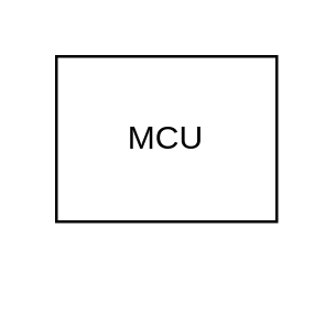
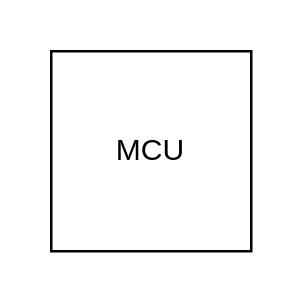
- <mxCell id="2" value="MCU" style="whiteSpace=wrap;html=1;aspect=fixed;" vertex="1" parent="1"><mxGeometry x="20" y="20" width="80" height="60" as="geometry" /></mxCell>
+ <mxCell id="2" value="MCU" style="whiteSpace=wrap;html=1;aspect=fixed;" vertex="1" parent="1"><mxGeometry x="20" y="20" width="80" height="80" as="geometry" /></mxCell>
